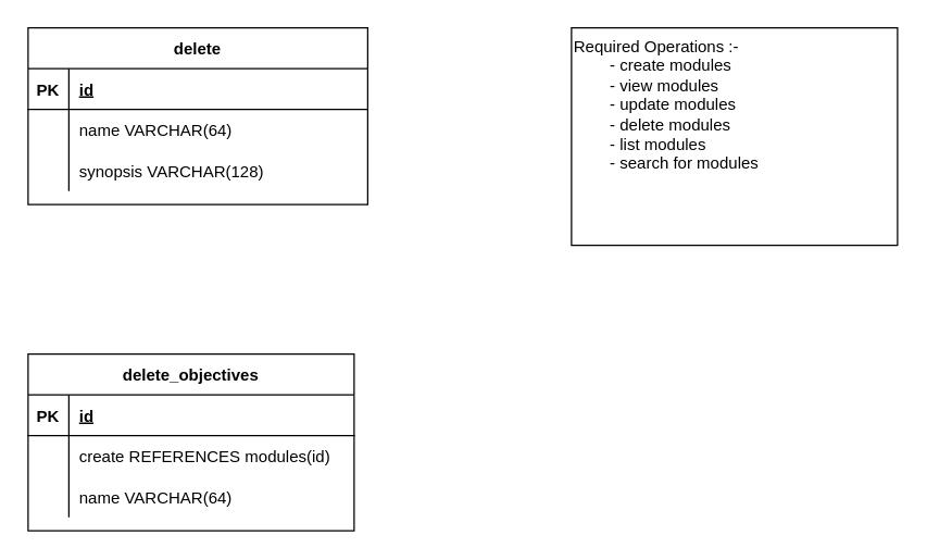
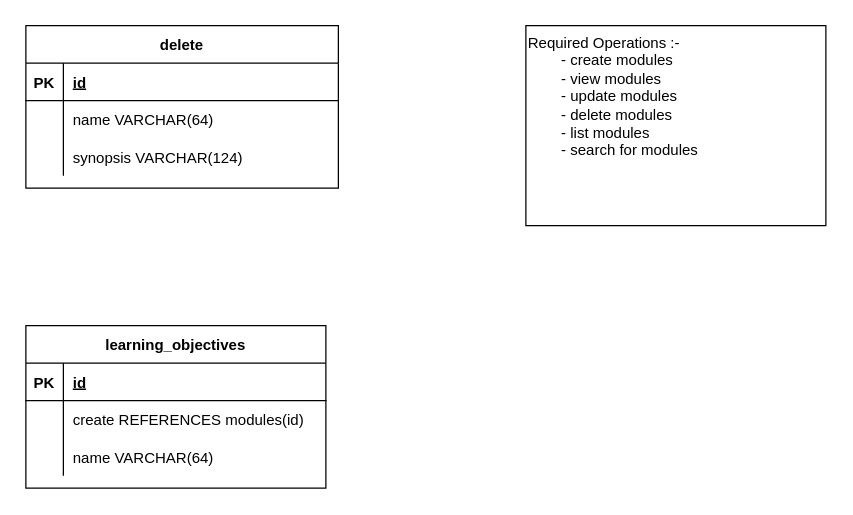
- <mxCell id="11" value="synopsis VARCHAR(128)" style="shape=partialRectangle;connectable=0;fillColor=none;top=0;left=0;bottom=0;right=0;align=left;spacingLeft=6;overflow=hidden;" vertex="1" parent="9"><mxGeometry x="30" width="220" height="30" as="geometry"><mxRectangle width="220" height="30" as="alternateBounds" /></mxGeometry></mxCell>
+ <mxCell id="11" value="synopsis VARCHAR(124)" style="shape=partialRectangle;connectable=0;fillColor=none;top=0;left=0;bottom=0;right=0;align=left;spacingLeft=6;overflow=hidden;" vertex="1" parent="9"><mxGeometry x="30" width="220" height="30" as="geometry"><mxRectangle width="220" height="30" as="alternateBounds" /></mxGeometry></mxCell>
- <mxCell id="12" value="delete_objectives" style="shape=table;startSize=30;container=1;collapsible=1;childLayout=tableLayout;fixedRows=1;rowLines=0;fontStyle=1;align=center;resizeLast=1;" vertex="1" parent="1"><mxGeometry x="20" y="260" width="240" height="130" as="geometry" /></mxCell>
+ <mxCell id="12" value="learning_objectives" style="shape=table;startSize=30;container=1;collapsible=1;childLayout=tableLayout;fixedRows=1;rowLines=0;fontStyle=1;align=center;resizeLast=1;" vertex="1" parent="1"><mxGeometry x="20" y="260" width="240" height="130" as="geometry" /></mxCell>
